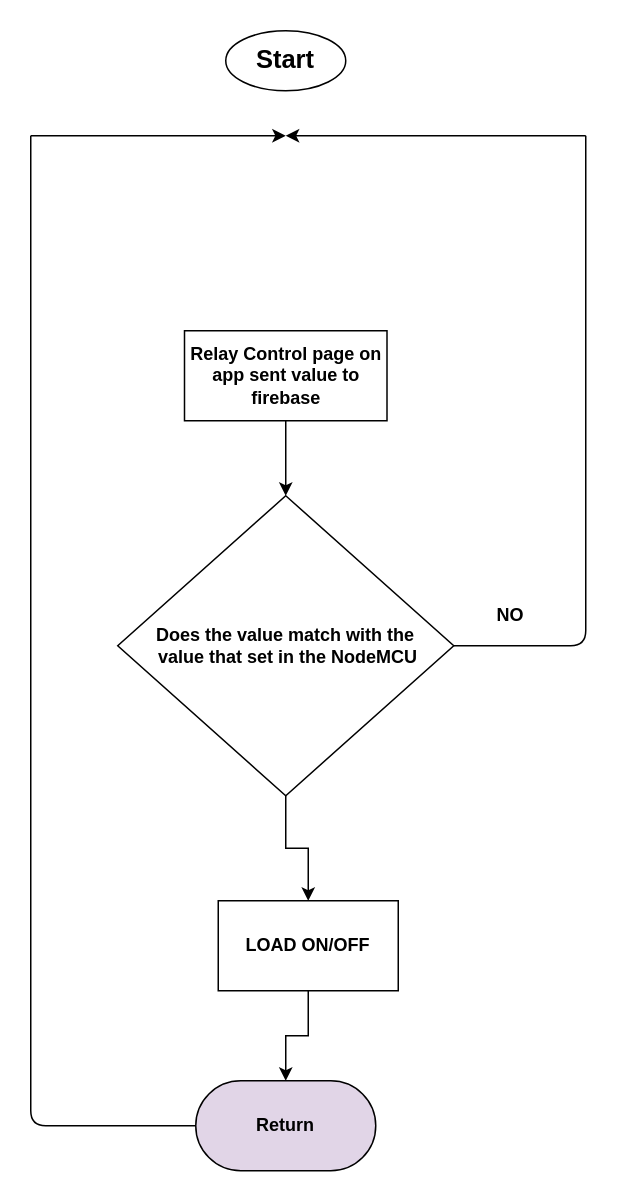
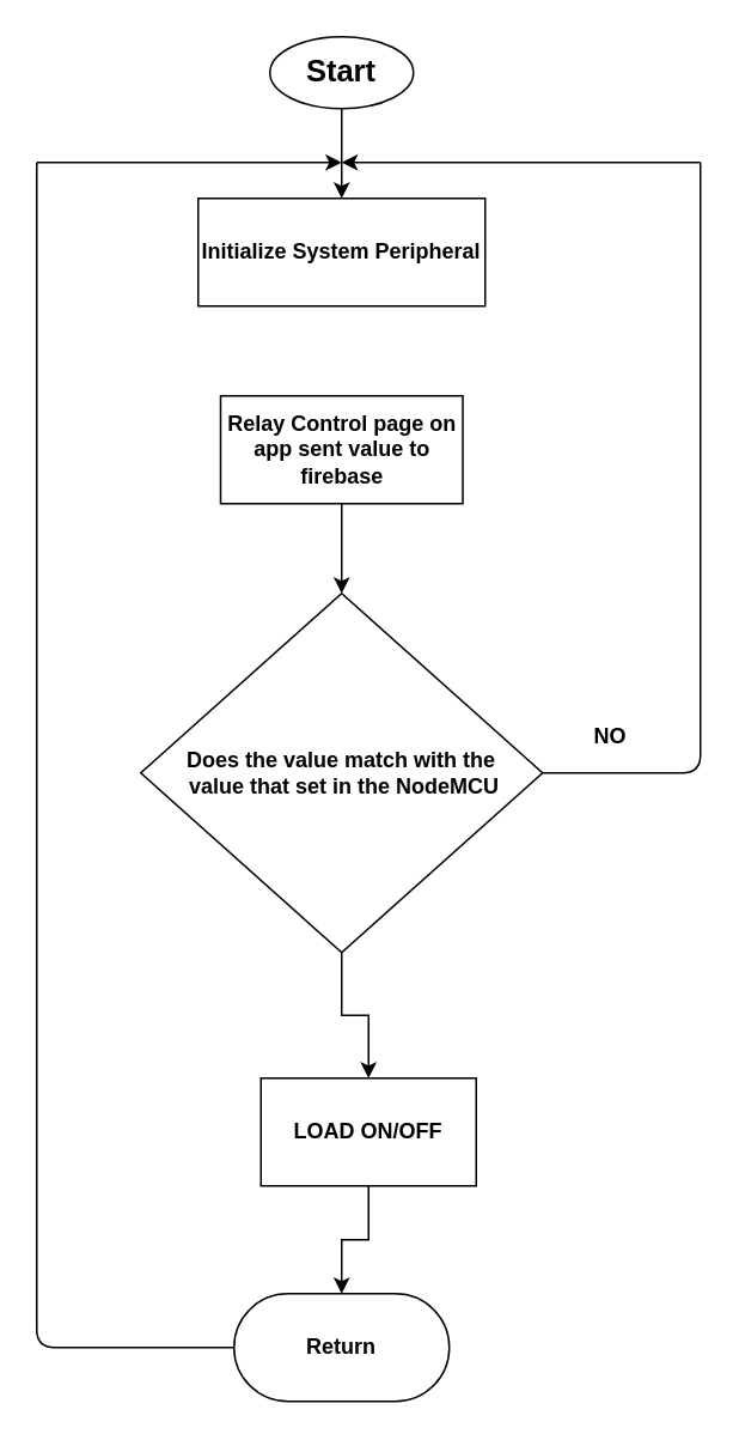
+ <mxCell id="2" style="edgeStyle=orthogonalEdgeStyle;rounded=0;orthogonalLoop=1;jettySize=auto;html=1;exitX=0.5;exitY=1;exitDx=0;exitDy=0;entryX=0.5;entryY=0;entryDx=0;entryDy=0;" edge="1" parent="1" source="3" target="4"><mxGeometry relative="1" as="geometry" /></mxCell>
+ <mxCell id="4" value="&lt;b&gt;Initialize System Peripheral&lt;/b&gt;" style="rounded=0;whiteSpace=wrap;html=1;" vertex="1" parent="1"><mxGeometry x="110" y="110" width="160" height="60" as="geometry" /></mxCell>
- <mxCell id="11" value="&lt;b&gt;Return&lt;/b&gt;" style="rounded=1;whiteSpace=wrap;html=1;arcSize=50;fillColor=#e1d5e7;" vertex="1" parent="1"><mxGeometry x="130" y="720" width="120" height="60" as="geometry" /></mxCell>
+ <mxCell id="11" value="&lt;b&gt;Return&lt;/b&gt;" style="rounded=1;whiteSpace=wrap;html=1;arcSize=50;" vertex="1" parent="1"><mxGeometry x="130" y="720" width="120" height="60" as="geometry" /></mxCell>
